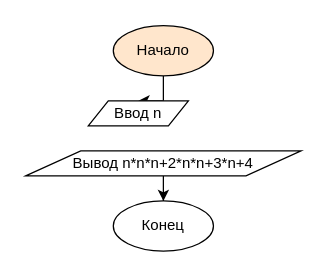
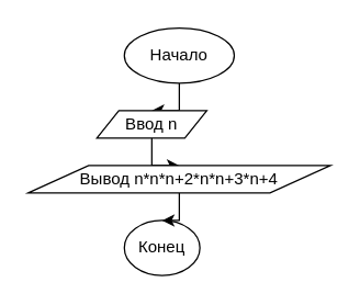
- <mxCell id="3" value="Начало" style="ellipse;whiteSpace=wrap;html=1;fillColor=#ffe6cc;" parent="1" vertex="1"><mxGeometry x="90" y="20" width="80" height="40" as="geometry" /></mxCell>
+ <mxCell id="3" value="Начало" style="ellipse;whiteSpace=wrap;html=1;" parent="1" vertex="1"><mxGeometry x="90" y="20" width="80" height="40" as="geometry" /></mxCell>
+ <mxCell id="5" style="edgeStyle=orthogonalEdgeStyle;rounded=0;orthogonalLoop=1;jettySize=auto;html=1;entryX=0.5;entryY=0;entryDx=0;entryDy=0;" edge="1" parent="1" source="6" target="8"><mxGeometry relative="1" as="geometry" /></mxCell>
- <mxCell id="4" value="Конец" style="ellipse;whiteSpace=wrap;html=1;" parent="1" vertex="1"><mxGeometry x="90" y="160" width="80" height="40" as="geometry" /></mxCell>
+ <mxCell id="4" value="Конец" style="ellipse;whiteSpace=wrap;html=1;" parent="1" vertex="1"><mxGeometry x="90" y="160" width="55" height="40" as="geometry" /></mxCell>
